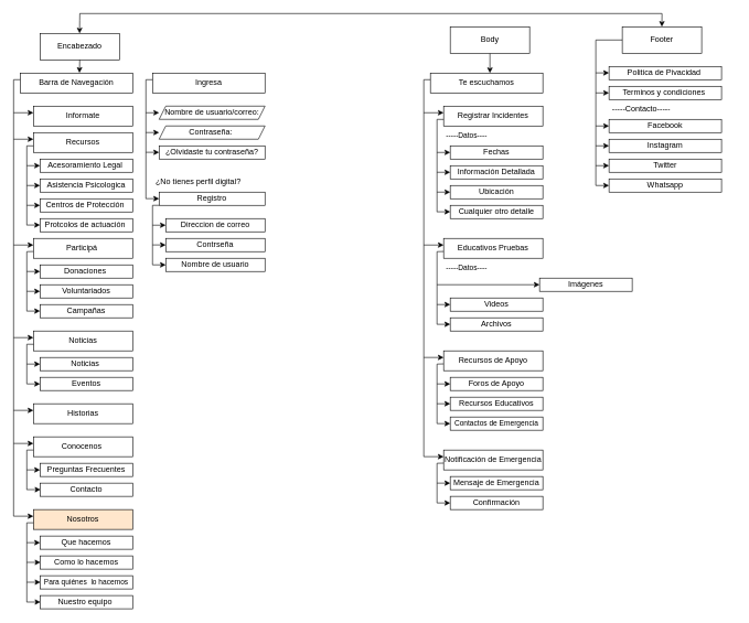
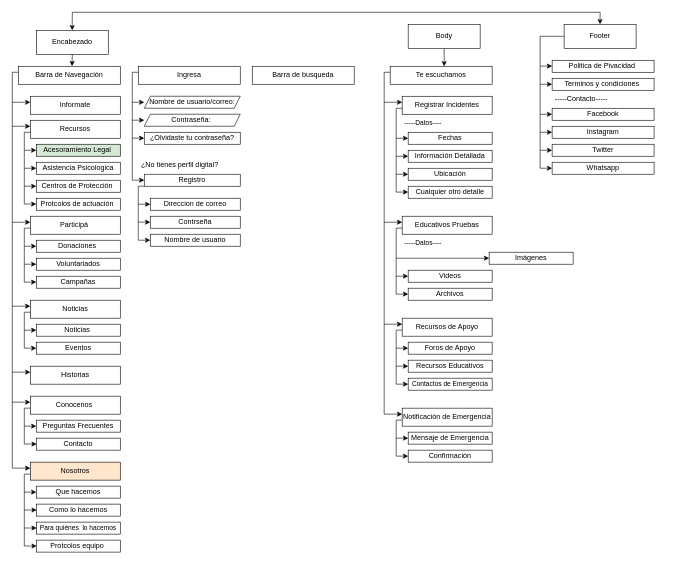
+ <mxCell id="53" value="Barra de busqueda" style="rounded=0;whiteSpace=wrap;html=1;" parent="1" vertex="1"><mxGeometry x="420" y="110" width="170" height="30" as="geometry" /></mxCell>
- <mxCell id="25" value="Acesoramiento Legal&amp;nbsp;" style="rounded=0;whiteSpace=wrap;html=1;" parent="1" vertex="1"><mxGeometry x="60" y="240" width="140" height="20" as="geometry" /></mxCell>
+ <mxCell id="25" value="Acesoramiento Legal&amp;nbsp;" style="rounded=0;whiteSpace=wrap;html=1;fillColor=#d5e8d4;" parent="1" vertex="1"><mxGeometry x="60" y="240" width="140" height="20" as="geometry" /></mxCell>
- <mxCell id="100" value="Nuestro equipo&amp;nbsp;" style="rounded=0;whiteSpace=wrap;html=1;" vertex="1" parent="1"><mxGeometry x="60" y="900" width="140" height="20" as="geometry" /></mxCell>
+ <mxCell id="100" value="Protcolos equipo&amp;nbsp;" style="rounded=0;whiteSpace=wrap;html=1;" vertex="1" parent="1"><mxGeometry x="60" y="900" width="140" height="20" as="geometry" /></mxCell>
